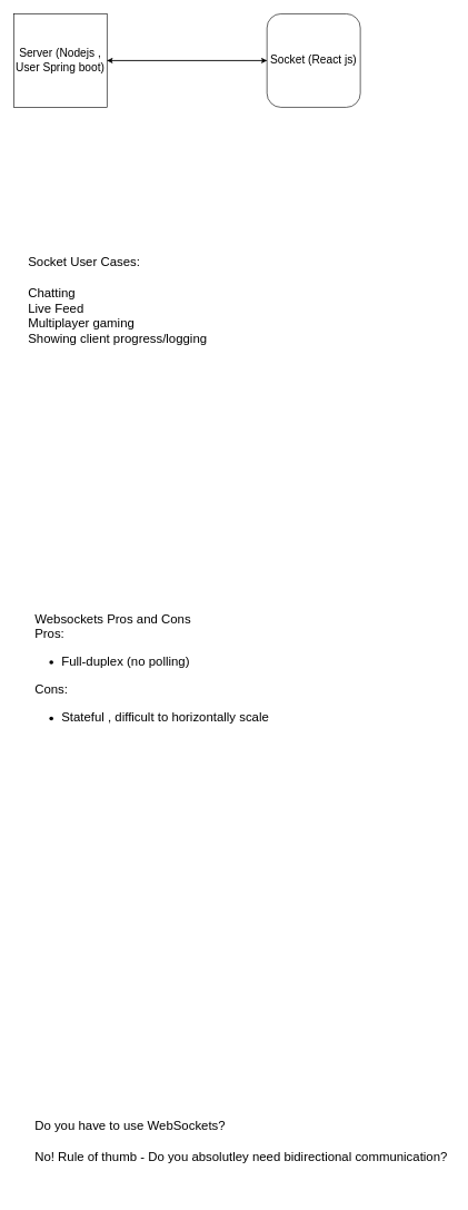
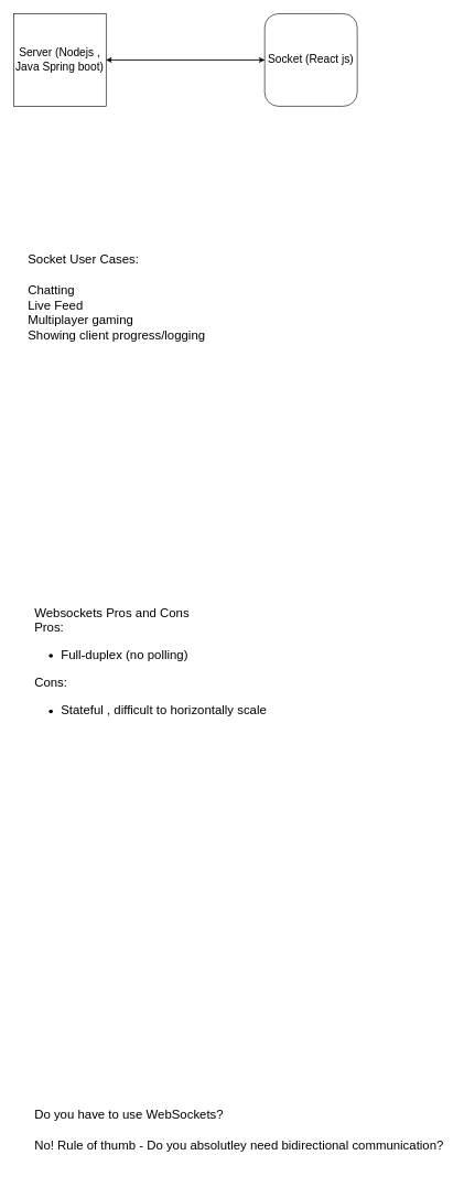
- <mxCell id="3" value="Server (Nodejs , User Spring boot)" style="whiteSpace=wrap;html=1;aspect=fixed;fontSize=17;" parent="1" vertex="1"><mxGeometry x="20" y="20" width="140" height="140" as="geometry" /></mxCell>
+ <mxCell id="3" value="Server (Nodejs , Java Spring boot)" style="whiteSpace=wrap;html=1;aspect=fixed;fontSize=17;" parent="1" vertex="1"><mxGeometry x="20" y="20" width="140" height="140" as="geometry" /></mxCell>
